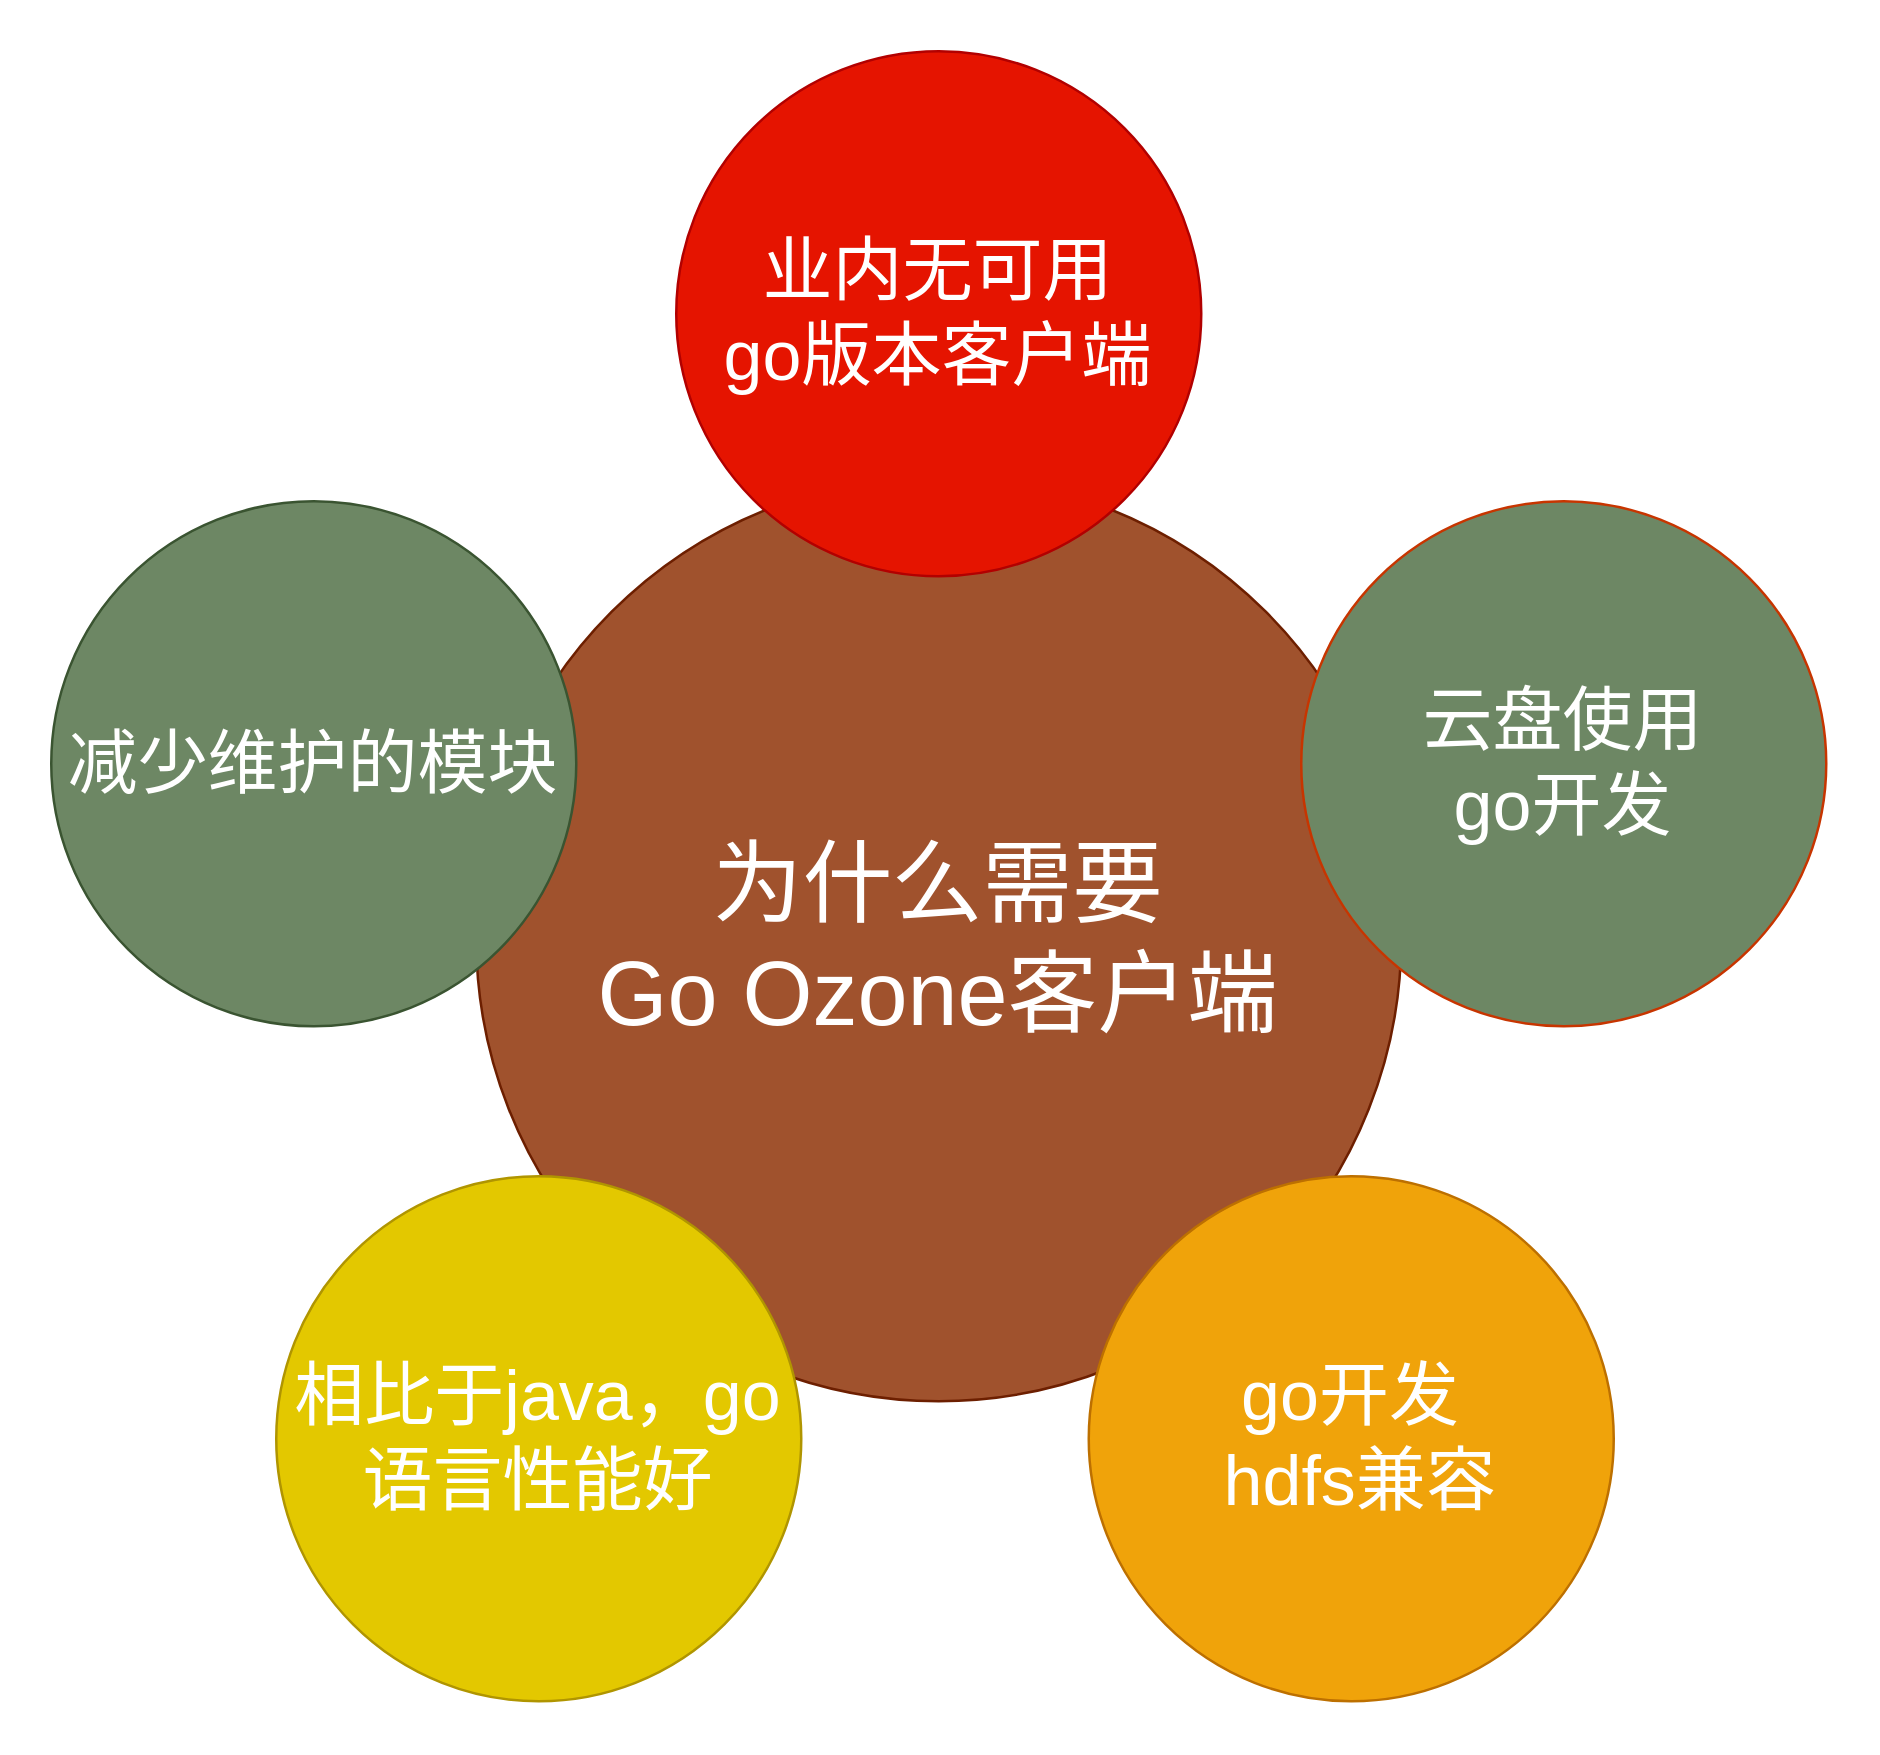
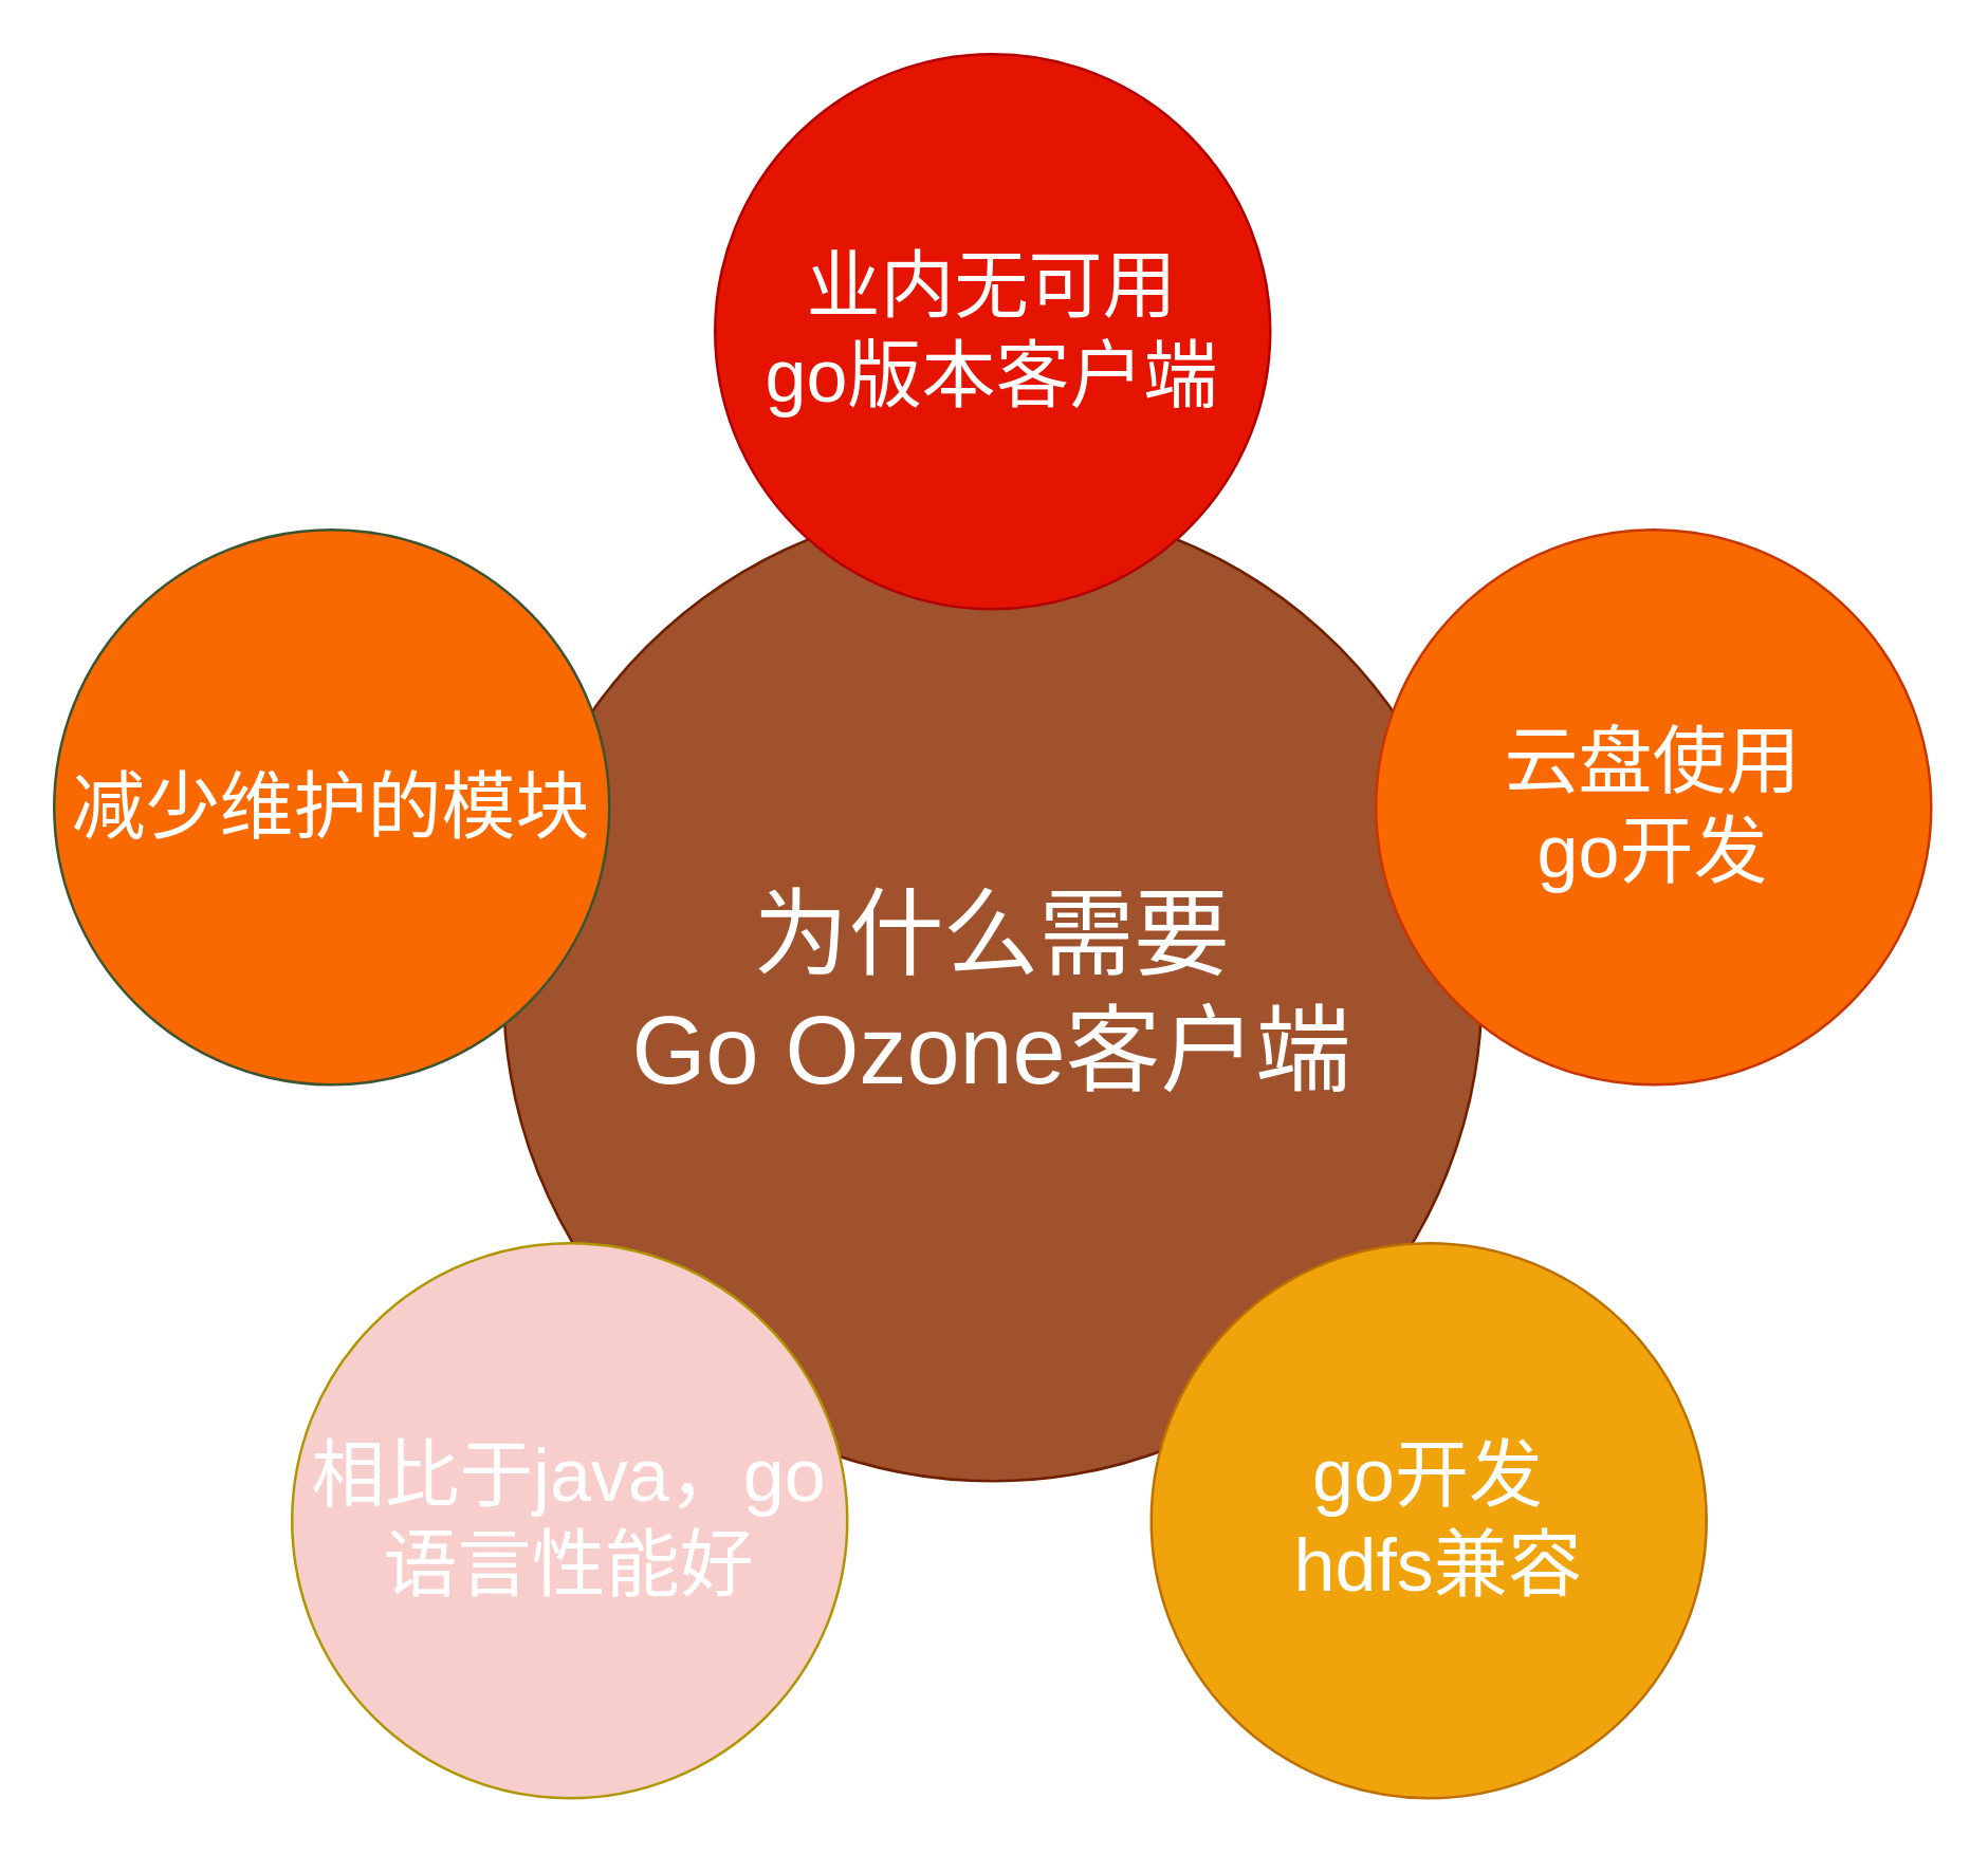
- <mxCell id="5" value="减少维护的模块" style="ellipse;whiteSpace=wrap;html=1;aspect=fixed;fillColor=#6d8764;fontSize=28;strokeColor=#3A5431;fontColor=#ffffff;" vertex="1" parent="1"><mxGeometry x="20" y="200" width="210" height="210" as="geometry" /></mxCell>
+ <mxCell id="5" value="减少维护的模块" style="ellipse;whiteSpace=wrap;html=1;aspect=fixed;fillColor=#fa6800;fontSize=28;strokeColor=#3A5431;fontColor=#ffffff;" vertex="1" parent="1"><mxGeometry x="20" y="200" width="210" height="210" as="geometry" /></mxCell>
- <mxCell id="3" value="云盘使用&lt;br&gt;go开发" style="ellipse;whiteSpace=wrap;html=1;aspect=fixed;fillColor=#6d8764;fontSize=28;strokeColor=#C73500;fontColor=#ffffff;" vertex="1" parent="1"><mxGeometry x="520" y="200" width="210" height="210" as="geometry" /></mxCell>
+ <mxCell id="3" value="云盘使用&lt;br&gt;go开发" style="ellipse;whiteSpace=wrap;html=1;aspect=fixed;fillColor=#fa6800;fontSize=28;strokeColor=#C73500;fontColor=#ffffff;" vertex="1" parent="1"><mxGeometry x="520" y="200" width="210" height="210" as="geometry" /></mxCell>
- <mxCell id="6" value="相比于java，go语言性能好" style="ellipse;whiteSpace=wrap;html=1;aspect=fixed;fillColor=#e3c800;fontSize=28;strokeColor=#B09500;fontColor=#ffffff;" vertex="1" parent="1"><mxGeometry x="110" y="470" width="210" height="210" as="geometry" /></mxCell>
+ <mxCell id="6" value="相比于java，go语言性能好" style="ellipse;whiteSpace=wrap;html=1;aspect=fixed;fillColor=#f8cecc;fontSize=28;strokeColor=#B09500;fontColor=#ffffff;" vertex="1" parent="1"><mxGeometry x="110" y="470" width="210" height="210" as="geometry" /></mxCell>
